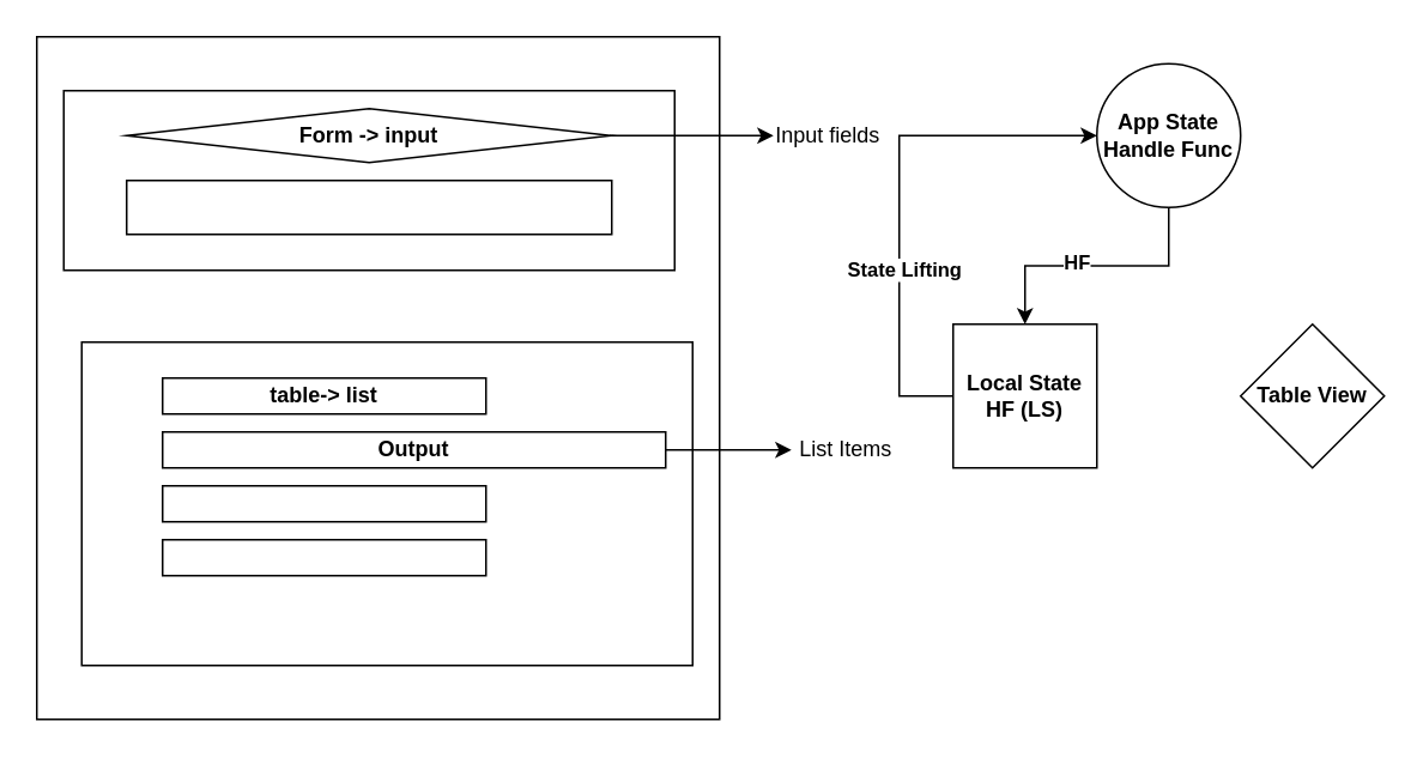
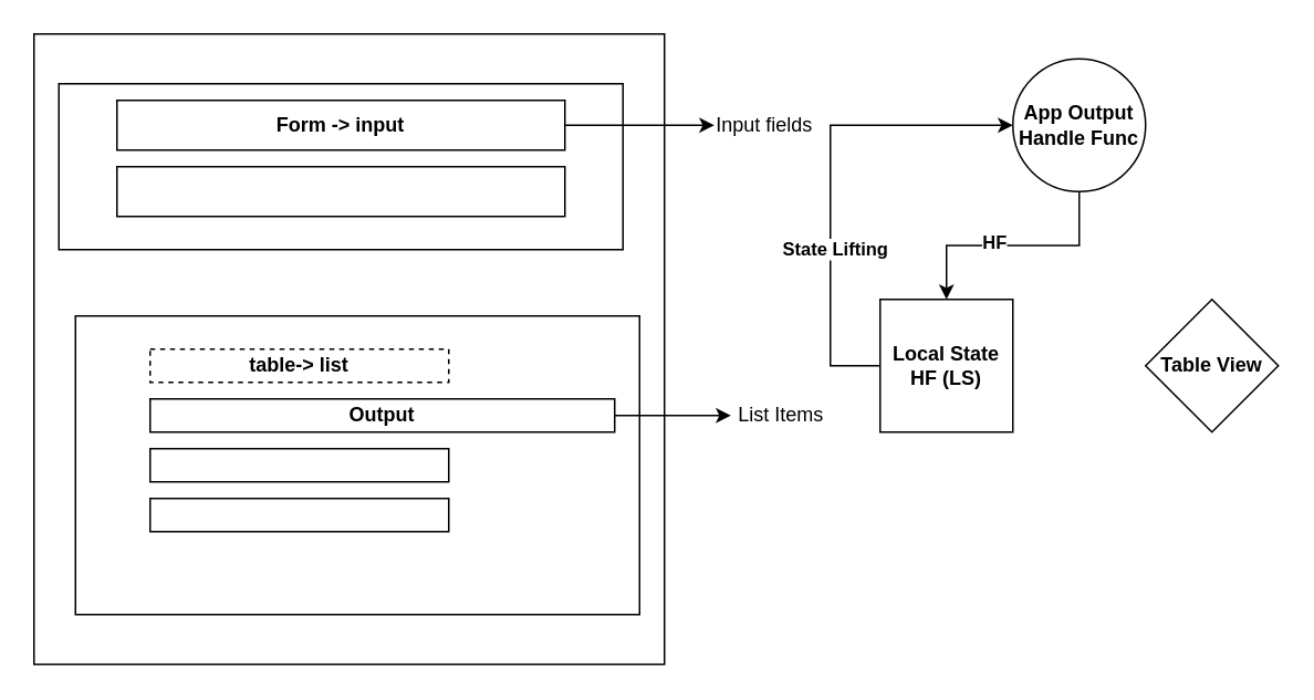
- <mxCell id="5" value="&lt;b&gt;Form -&amp;gt; input&lt;/b&gt;" style="rhombus;whiteSpace=wrap;html=1;" vertex="1" parent="1"><mxGeometry x="70" y="60" width="270" height="30" as="geometry" /></mxCell>
+ <mxCell id="5" value="&lt;b&gt;Form -&amp;gt; input&lt;/b&gt;" style="rounded=0;whiteSpace=wrap;html=1;" vertex="1" parent="1"><mxGeometry x="70" y="60" width="270" height="30" as="geometry" /></mxCell>
- <mxCell id="17" value="&lt;b&gt;App State&lt;br&gt;Handle Func&lt;/b&gt;" style="ellipse;whiteSpace=wrap;html=1;aspect=fixed;" vertex="1" parent="1"><mxGeometry x="610" y="35" width="80" height="80" as="geometry" /></mxCell>
+ <mxCell id="17" value="&lt;b&gt;App Output&lt;br&gt;Handle Func&lt;/b&gt;" style="ellipse;whiteSpace=wrap;html=1;aspect=fixed;" vertex="1" parent="1"><mxGeometry x="610" y="35" width="80" height="80" as="geometry" /></mxCell>
- <mxCell id="8" value="&lt;b&gt;table-&amp;gt; list&lt;/b&gt;" style="rounded=0;whiteSpace=wrap;html=1;" vertex="1" parent="1"><mxGeometry x="90" y="210" width="180" height="20" as="geometry" /></mxCell>
+ <mxCell id="8" value="&lt;b&gt;table-&amp;gt; list&lt;/b&gt;" style="rounded=0;whiteSpace=wrap;html=1;dashed=1;" vertex="1" parent="1"><mxGeometry x="90" y="210" width="180" height="20" as="geometry" /></mxCell>
